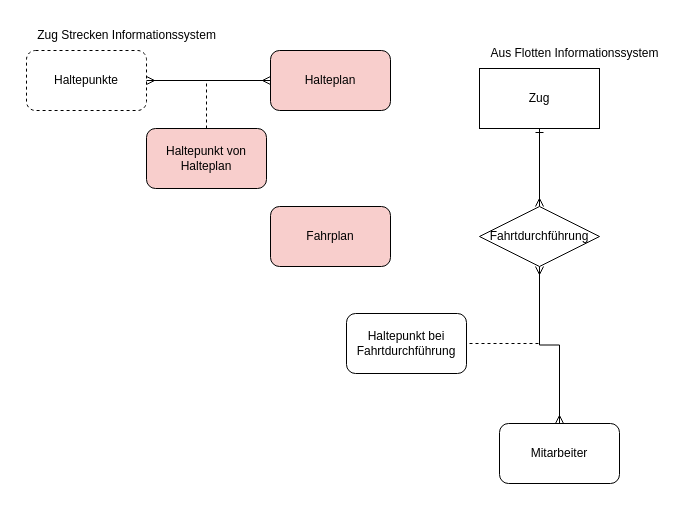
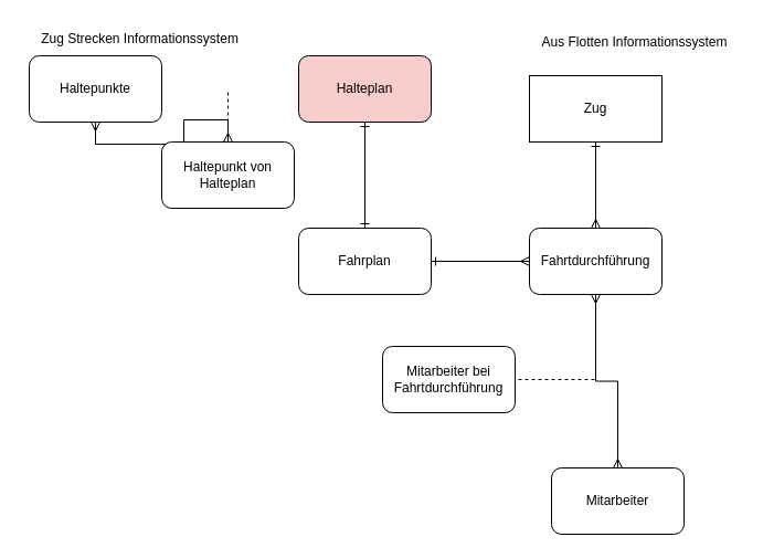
- <mxCell id="17" value="Aus Flotten Informationssystem" style="text;html=1;align=center;verticalAlign=middle;resizable=0;points=[];autosize=1;strokeColor=none;fillColor=none;" vertex="1" parent="1"><mxGeometry x="479" y="38" width="190" height="30" as="geometry" /></mxCell>
+ <mxCell id="17" value="Aus Flotten Informationssystem" style="text;html=1;align=center;verticalAlign=middle;resizable=0;points=[];autosize=1;strokeColor=none;fillColor=none;" vertex="1" parent="1"><mxGeometry x="479" y="23" width="190" height="30" as="geometry" /></mxCell>
- <mxCell id="10" value="Haltepunkte" style="rounded=1;whiteSpace=wrap;html=1;dashed=1;" parent="9" vertex="1"><mxGeometry x="6" y="30" width="120" height="60" as="geometry" /></mxCell>
+ <mxCell id="10" value="Haltepunkte" style="rounded=1;whiteSpace=wrap;html=1;" parent="9" vertex="1"><mxGeometry x="6" y="30" width="120" height="60" as="geometry" /></mxCell>
- <mxCell id="12" style="edgeStyle=orthogonalEdgeStyle;rounded=0;orthogonalLoop=1;jettySize=auto;html=1;entryX=0;entryY=0.5;entryDx=0;entryDy=0;endArrow=ERmany;endFill=0;startArrow=ERmany;startFill=0;" parent="1" source="10" target="5" edge="1"><mxGeometry relative="1" as="geometry" /></mxCell>
+ <mxCell id="12" style="edgeStyle=orthogonalEdgeStyle;rounded=0;orthogonalLoop=1;jettySize=auto;html=1;endArrow=ERmany;endFill=0;startArrow=ERmany;startFill=0;" parent="1" source="10" target="19" edge="1"><mxGeometry relative="1" as="geometry" /></mxCell>
- <mxCell id="19" value="Haltepunkt von Halteplan" style="rounded=1;whiteSpace=wrap;html=1;fillColor=#f8cecc;" vertex="1" parent="1"><mxGeometry x="146" y="128" width="120" height="60" as="geometry" /></mxCell>
+ <mxCell id="19" value="Haltepunkt von Halteplan" style="rounded=1;whiteSpace=wrap;html=1;" vertex="1" parent="1"><mxGeometry x="146" y="128" width="120" height="60" as="geometry" /></mxCell>
+ <mxCell id="4" style="edgeStyle=orthogonalEdgeStyle;rounded=0;orthogonalLoop=1;jettySize=auto;html=1;endArrow=ERone;endFill=0;startArrow=ERone;startFill=0;" parent="1" source="5" target="3" edge="1"><mxGeometry relative="1" as="geometry" /></mxCell>
- <mxCell id="3" value="Fahrplan" style="rounded=1;whiteSpace=wrap;html=1;fillColor=#f8cecc;" parent="1" vertex="1"><mxGeometry x="270" y="206" width="120" height="60" as="geometry" /></mxCell>
+ <mxCell id="3" value="Fahrplan" style="rounded=1;whiteSpace=wrap;html=1;" parent="1" vertex="1"><mxGeometry x="270" y="206" width="120" height="60" as="geometry" /></mxCell>
+ <mxCell id="2" style="edgeStyle=orthogonalEdgeStyle;rounded=0;orthogonalLoop=1;jettySize=auto;html=1;entryX=0;entryY=0.5;entryDx=0;entryDy=0;endArrow=ERmany;endFill=0;startArrow=ERone;startFill=0;" parent="1" source="3" target="8" edge="1"><mxGeometry relative="1" as="geometry" /></mxCell>
- <mxCell id="8" value="Fahrtdurchführung" style="rhombus;whiteSpace=wrap;html=1;" parent="1" vertex="1"><mxGeometry x="479" y="206" width="120" height="60" as="geometry" /></mxCell>
+ <mxCell id="8" value="Fahrtdurchführung" style="rounded=1;whiteSpace=wrap;html=1;" parent="1" vertex="1"><mxGeometry x="479" y="206" width="120" height="60" as="geometry" /></mxCell>
- <mxCell id="15" value="Haltepunkt bei Fahrtdurchführung" style="rounded=1;whiteSpace=wrap;html=1;" parent="1" vertex="1"><mxGeometry x="346" y="313" width="120" height="60" as="geometry" /></mxCell>
+ <mxCell id="15" value="Mitarbeiter bei Fahrtdurchführung" style="rounded=1;whiteSpace=wrap;html=1;" parent="1" vertex="1"><mxGeometry x="346" y="313" width="120" height="60" as="geometry" /></mxCell>
